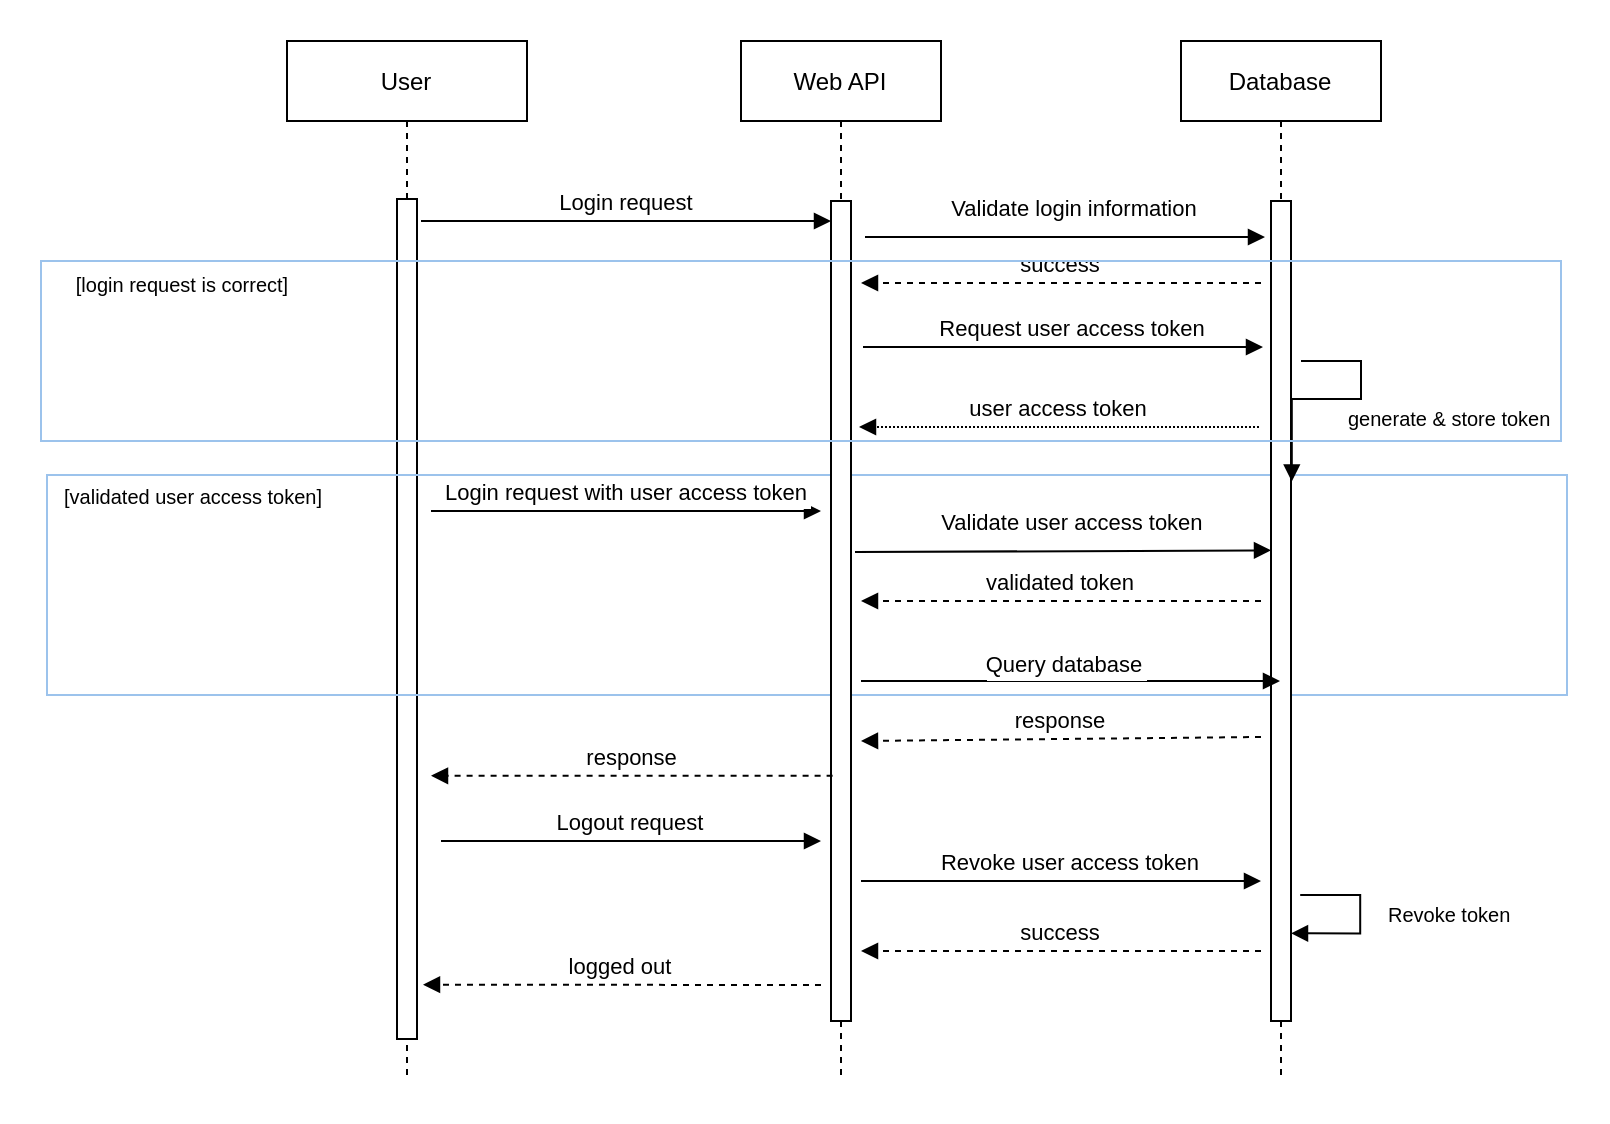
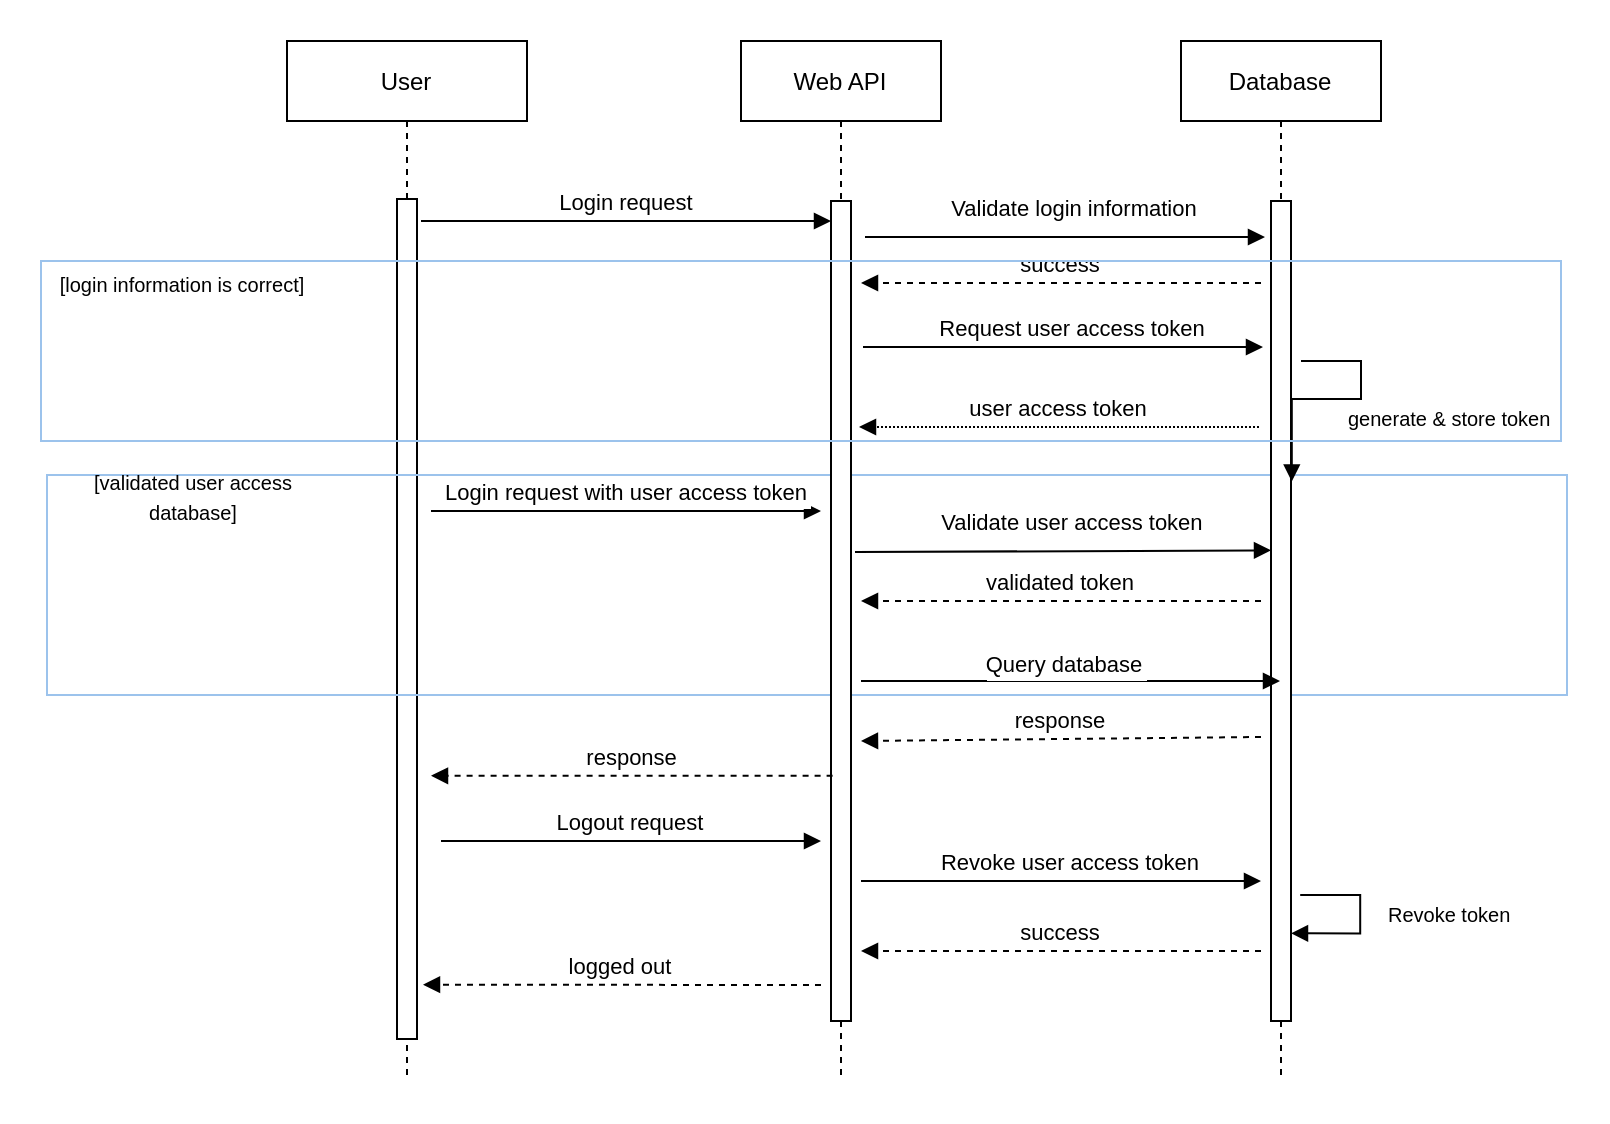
- <mxCell id="15" value="&lt;span style=&quot;text-align: left;&quot;&gt;&lt;font style=&quot;font-size: 10px;&quot;&gt;[login request is correct]&lt;/font&gt;&lt;/span&gt;" style="text;html=1;strokeColor=none;fillColor=none;align=center;verticalAlign=middle;whiteSpace=wrap;rounded=0;" vertex="1" parent="1"><mxGeometry x="26" y="127" width="130" height="30" as="geometry" /></mxCell>
+ <mxCell id="15" value="&lt;span style=&quot;text-align: left;&quot;&gt;&lt;font style=&quot;font-size: 10px;&quot;&gt;[login information is correct]&lt;/font&gt;&lt;/span&gt;" style="text;html=1;strokeColor=none;fillColor=none;align=center;verticalAlign=middle;whiteSpace=wrap;rounded=0;" vertex="1" parent="1"><mxGeometry x="26" y="127" width="130" height="30" as="geometry" /></mxCell>
- <mxCell id="5" value="&lt;span style=&quot;text-align: left;&quot;&gt;&lt;font style=&quot;font-size: 10px;&quot;&gt;[validated user access token]&lt;/font&gt;&lt;/span&gt;" style="text;html=1;strokeColor=none;fillColor=none;align=center;verticalAlign=middle;whiteSpace=wrap;rounded=0;" vertex="1" parent="2"><mxGeometry x="-113" y="213" width="133" height="30" as="geometry" /></mxCell>
+ <mxCell id="5" value="&lt;span style=&quot;text-align: left;&quot;&gt;&lt;font style=&quot;font-size: 10px;&quot;&gt;[validated user access database]&lt;/font&gt;&lt;/span&gt;" style="text;html=1;strokeColor=none;fillColor=none;align=center;verticalAlign=middle;whiteSpace=wrap;rounded=0;" vertex="1" parent="2"><mxGeometry x="-113" y="213" width="133" height="30" as="geometry" /></mxCell>
